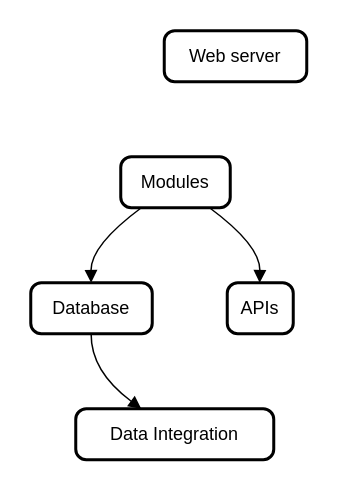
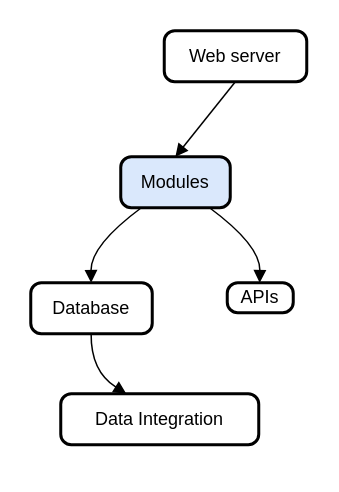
+ <mxCell id="7" value="" style="curved=1;startArrow=none;endArrow=block;exitX=0.499;exitY=1;entryX=0.499;entryY=0;" edge="1" parent="1" source="2" target="3"><mxGeometry relative="1" as="geometry"><Array as="points" /></mxGeometry></mxCell>
- <mxCell id="3" value="Modules" style="rounded=1;absoluteArcSize=1;arcSize=14;whiteSpace=wrap;strokeWidth=2;" vertex="1" parent="1"><mxGeometry x="80" y="104" width="73" height="34" as="geometry" /></mxCell>
+ <mxCell id="3" value="Modules" style="rounded=1;absoluteArcSize=1;arcSize=14;whiteSpace=wrap;strokeWidth=2;fillColor=#dae8fc;" vertex="1" parent="1"><mxGeometry x="80" y="104" width="73" height="34" as="geometry" /></mxCell>
- <mxCell id="5" value="APIs" style="rounded=1;absoluteArcSize=1;arcSize=14;whiteSpace=wrap;strokeWidth=2;" vertex="1" parent="1"><mxGeometry x="151" y="188" width="44" height="34" as="geometry" /></mxCell>
+ <mxCell id="5" value="APIs" style="rounded=1;absoluteArcSize=1;arcSize=14;whiteSpace=wrap;strokeWidth=2;" vertex="1" parent="1"><mxGeometry x="151" y="188" width="44" height="20" as="geometry" /></mxCell>
- <mxCell id="6" value="Data Integration" style="rounded=1;absoluteArcSize=1;arcSize=14;whiteSpace=wrap;strokeWidth=2;" vertex="1" parent="1"><mxGeometry x="50" y="272" width="132" height="34" as="geometry" /></mxCell>
+ <mxCell id="6" value="Data Integration" style="rounded=1;absoluteArcSize=1;arcSize=14;whiteSpace=wrap;strokeWidth=2;" vertex="1" parent="1"><mxGeometry x="40" y="262" width="132" height="34" as="geometry" /></mxCell>
